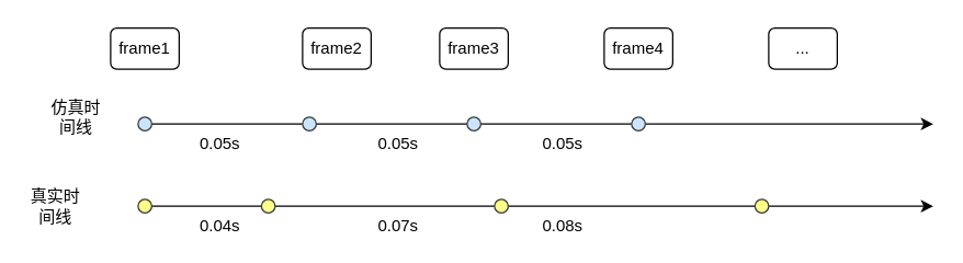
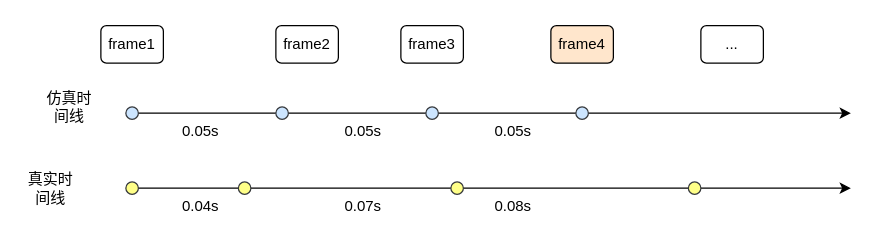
- <mxCell id="6" value="frame4" style="rounded=1;whiteSpace=wrap;html=1;" vertex="1" parent="1"><mxGeometry x="440" y="20" width="50" height="30" as="geometry" /></mxCell>
+ <mxCell id="6" value="frame4" style="rounded=1;whiteSpace=wrap;html=1;fillColor=#ffe6cc;" vertex="1" parent="1"><mxGeometry x="440" y="20" width="50" height="30" as="geometry" /></mxCell>
